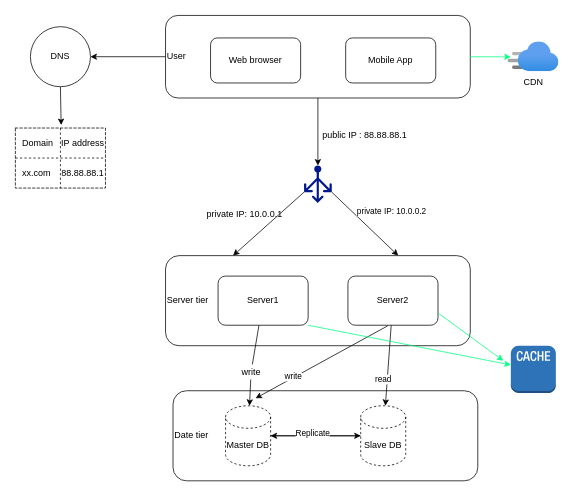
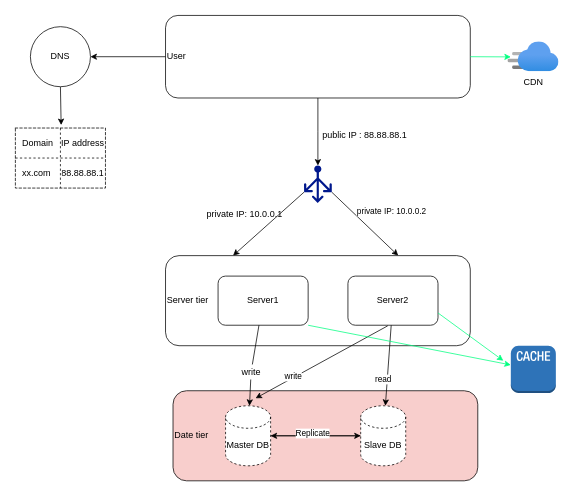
- <mxCell id="15" value="Web browser" style="rounded=1;whiteSpace=wrap;html=1;" vertex="1" parent="13"><mxGeometry x="60" y="30" width="120" height="60" as="geometry" /></mxCell>
- <mxCell id="16" value="Mobile App&lt;br&gt;" style="rounded=1;whiteSpace=wrap;html=1;" vertex="1" parent="13"><mxGeometry x="240" y="30" width="120" height="60" as="geometry" /></mxCell>
- <mxCell id="28" value="Date tier" style="rounded=1;whiteSpace=wrap;html=1;align=left;" vertex="1" parent="27"><mxGeometry width="406" height="120.0" as="geometry" /></mxCell>
+ <mxCell id="28" value="Date tier" style="rounded=1;whiteSpace=wrap;html=1;align=left;fillColor=#f8cecc;" vertex="1" parent="27"><mxGeometry width="406" height="120.0" as="geometry" /></mxCell>
